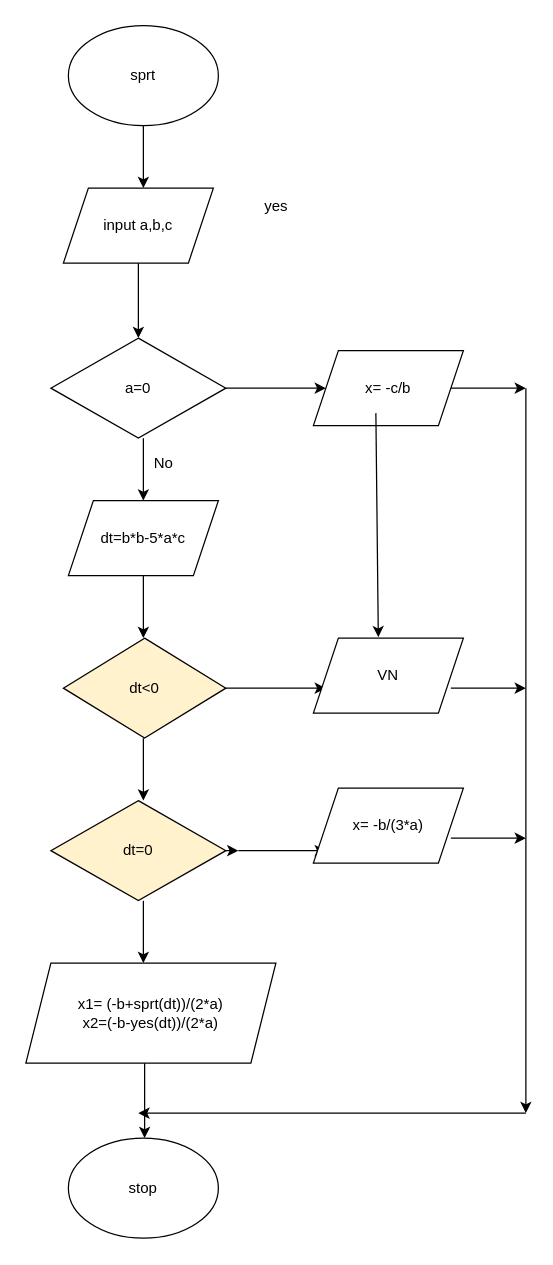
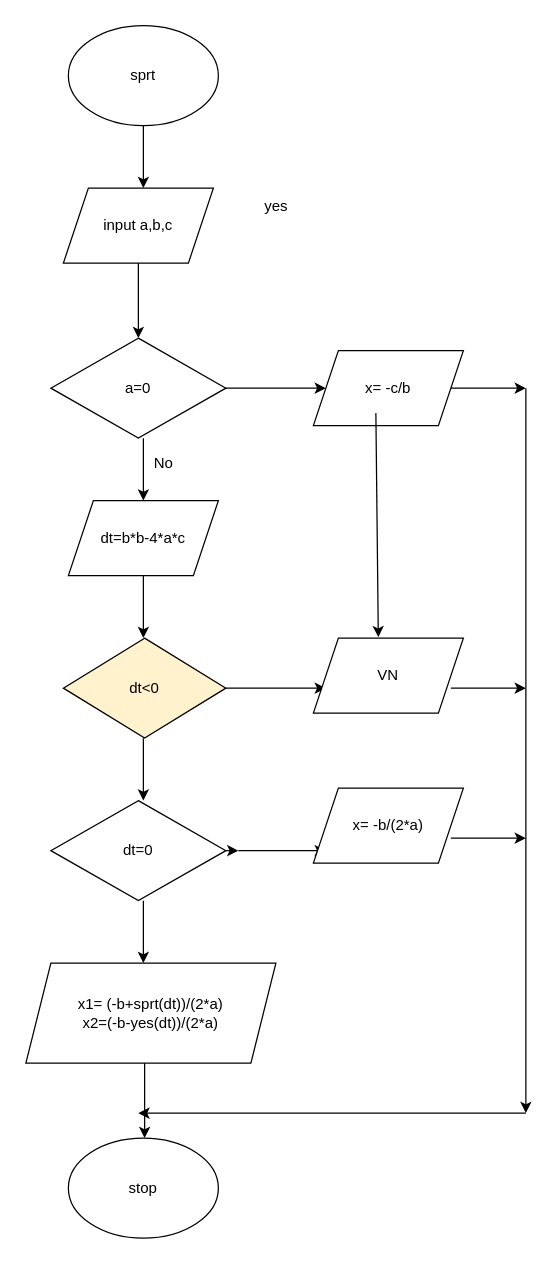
- <mxCell id="13" value="dt=b*b-5*a*c" style="shape=parallelogram;perimeter=parallelogramPerimeter;whiteSpace=wrap;html=1;fixedSize=1;" vertex="1" parent="1"><mxGeometry x="54" y="400" width="120" height="60" as="geometry" /></mxCell>
+ <mxCell id="13" value="dt=b*b-4*a*c" style="shape=parallelogram;perimeter=parallelogramPerimeter;whiteSpace=wrap;html=1;fixedSize=1;" vertex="1" parent="1"><mxGeometry x="54" y="400" width="120" height="60" as="geometry" /></mxCell>
- <mxCell id="22" value="x= -b/(3*a)" style="shape=parallelogram;perimeter=parallelogramPerimeter;whiteSpace=wrap;html=1;fixedSize=1;" vertex="1" parent="1"><mxGeometry x="250" y="630" width="120" height="60" as="geometry" /></mxCell>
+ <mxCell id="22" value="x= -b/(2*a)" style="shape=parallelogram;perimeter=parallelogramPerimeter;whiteSpace=wrap;html=1;fixedSize=1;" vertex="1" parent="1"><mxGeometry x="250" y="630" width="120" height="60" as="geometry" /></mxCell>
- <mxCell id="20" value="dt=0" style="rhombus;whiteSpace=wrap;html=1;fillColor=#fff2cc;" vertex="1" parent="1"><mxGeometry x="40" y="640" width="140" height="80" as="geometry" /></mxCell>
+ <mxCell id="20" value="dt=0" style="rhombus;whiteSpace=wrap;html=1;" vertex="1" parent="1"><mxGeometry x="40" y="640" width="140" height="80" as="geometry" /></mxCell>
